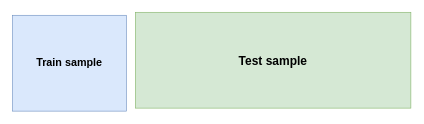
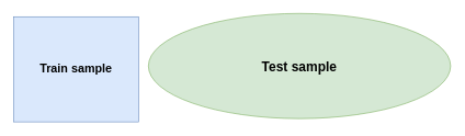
- <mxCell id="3" value="&lt;font style=&quot;font-size: 20px&quot;&gt;&lt;b&gt;Test sample&lt;/b&gt;&lt;/font&gt;" style="rounded=0;whiteSpace=wrap;html=1;fillColor=#d5e8d4;strokeColor=#82b366;" vertex="1" parent="1"><mxGeometry x="225" y="20" width="460" height="160" as="geometry" /></mxCell>
+ <mxCell id="3" value="&lt;font style=&quot;font-size: 20px&quot;&gt;&lt;b&gt;Test sample&lt;/b&gt;&lt;/font&gt;" style="ellipse;whiteSpace=wrap;html=1;fillColor=#d5e8d4;strokeColor=#82b366;" vertex="1" parent="1"><mxGeometry x="225" y="20" width="460" height="160" as="geometry" /></mxCell>
